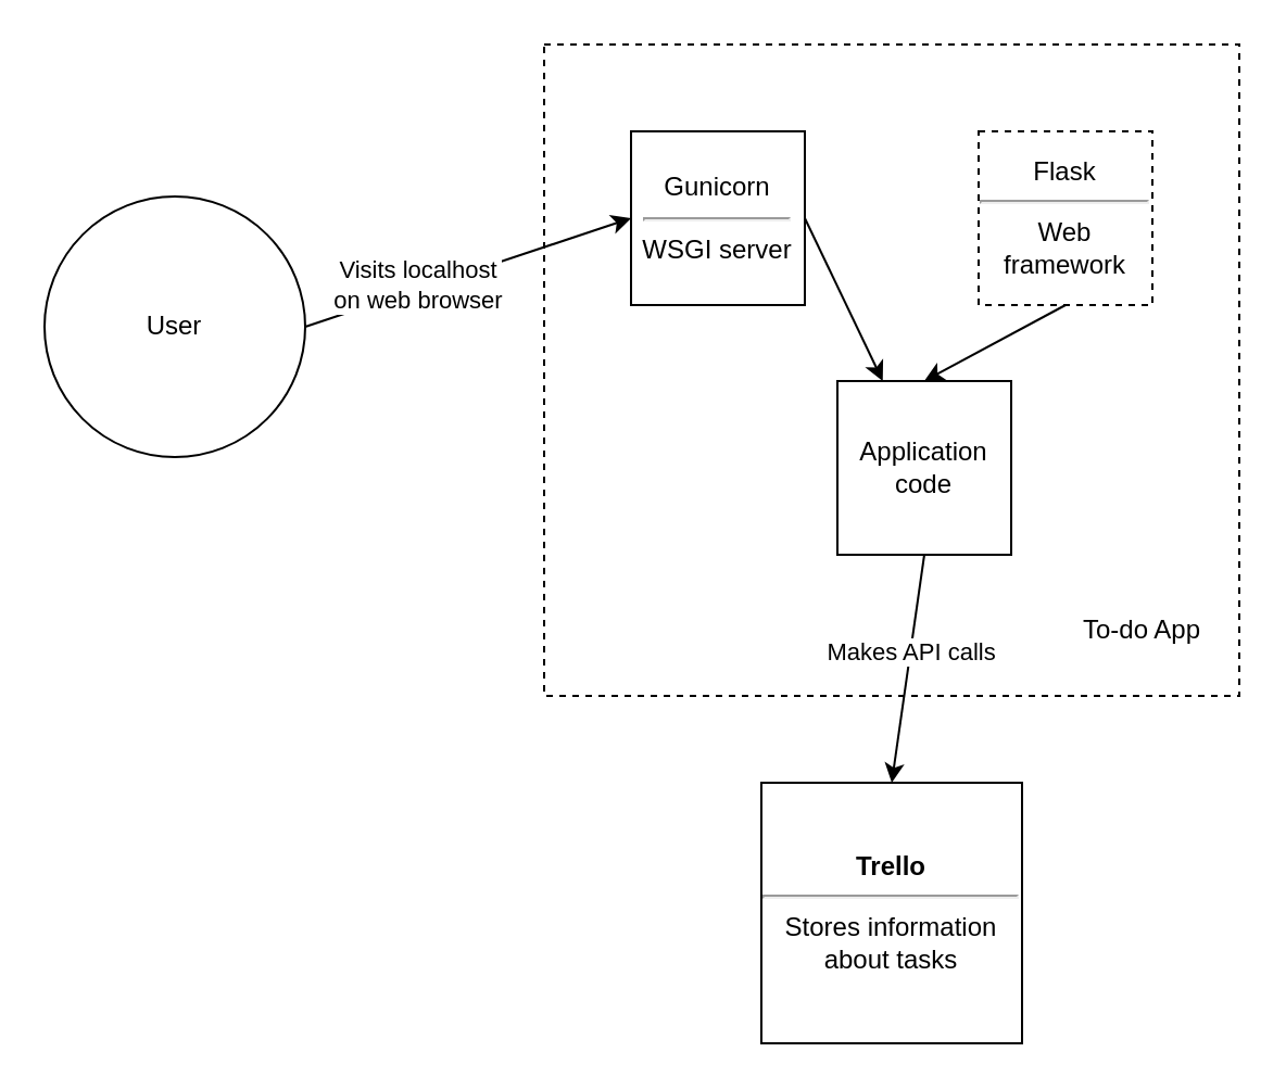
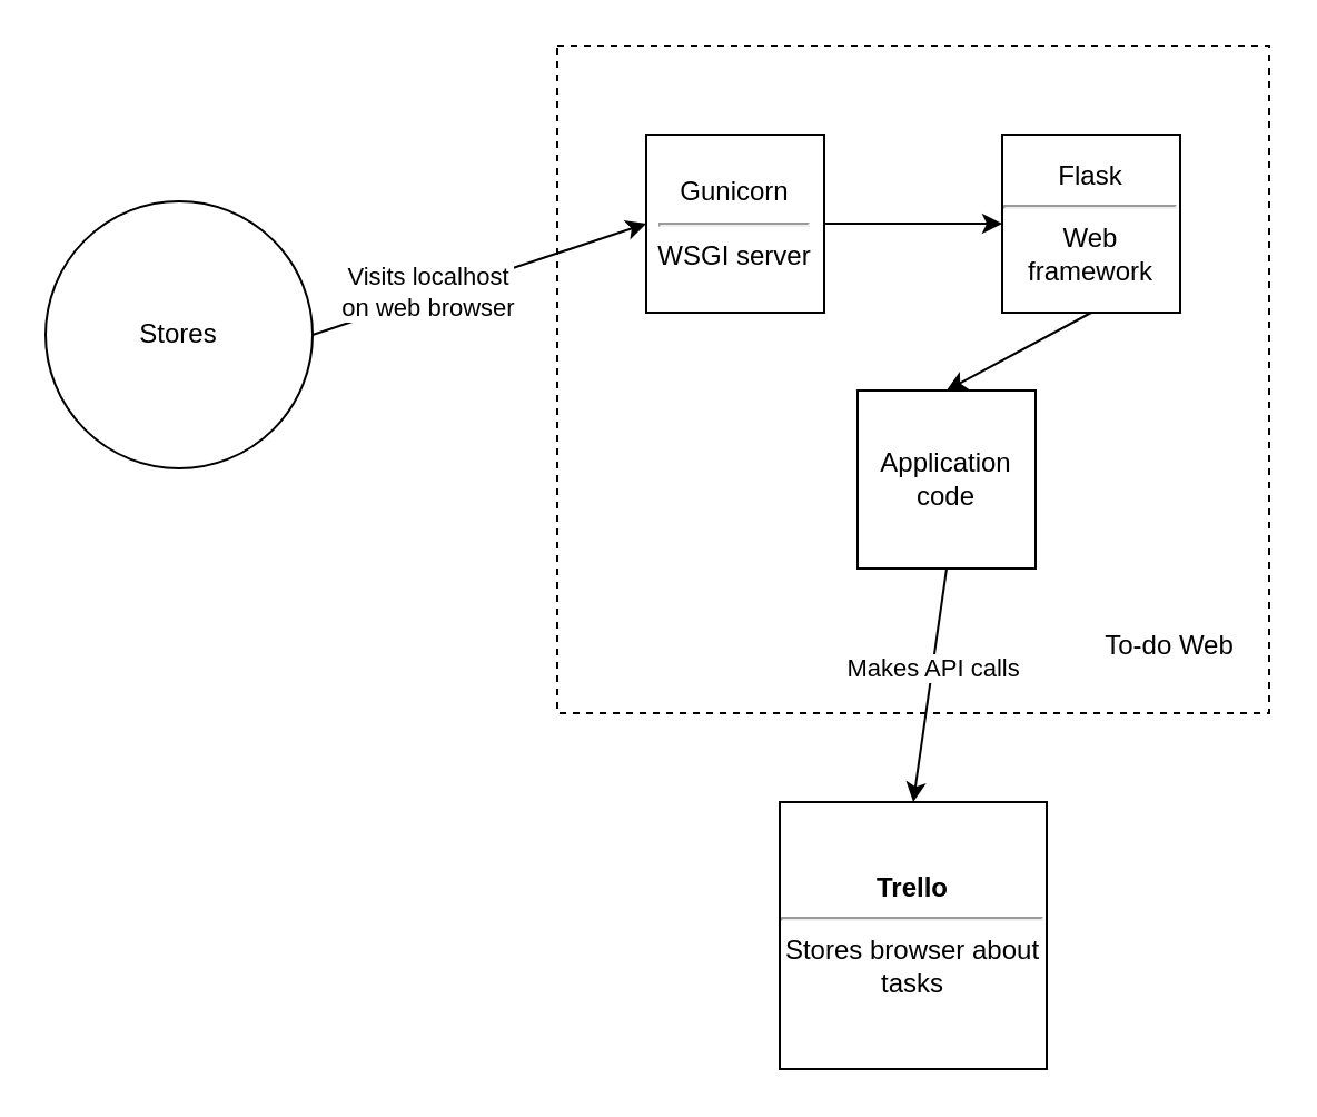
- <mxCell id="6" value="Flask&lt;br&gt;&lt;hr&gt;Web framework" style="whiteSpace=wrap;html=1;aspect=fixed;dashed=1;" parent="1" vertex="1"><mxGeometry x="450" y="60" width="80" height="80" as="geometry" /></mxCell>
+ <mxCell id="6" value="Flask&lt;br&gt;&lt;hr&gt;Web framework" style="whiteSpace=wrap;html=1;aspect=fixed;" parent="1" vertex="1"><mxGeometry x="450" y="60" width="80" height="80" as="geometry" /></mxCell>
- <mxCell id="13" value="" style="endArrow=classic;html=1;exitX=1;exitY=0.5;exitDx=0;exitDy=0;" parent="1" source="5" target="7" edge="1"><mxGeometry width="50" height="50" relative="1" as="geometry"><mxPoint x="390" y="100" as="sourcePoint" /><mxPoint x="430" y="190" as="targetPoint" /></mxGeometry></mxCell>
+ <mxCell id="13" value="" style="endArrow=classic;html=1;entryX=0;entryY=0.5;entryDx=0;entryDy=0;exitX=1;exitY=0.5;exitDx=0;exitDy=0;" parent="1" source="5" target="6" edge="1"><mxGeometry width="50" height="50" relative="1" as="geometry"><mxPoint x="390" y="100" as="sourcePoint" /><mxPoint x="430" y="190" as="targetPoint" /></mxGeometry></mxCell>
- <mxCell id="3" value="User" style="ellipse;whiteSpace=wrap;html=1;aspect=fixed;" parent="1" vertex="1"><mxGeometry x="20" y="90" width="120" height="120" as="geometry" /></mxCell>
+ <mxCell id="3" value="Stores" style="ellipse;whiteSpace=wrap;html=1;aspect=fixed;" parent="1" vertex="1"><mxGeometry x="20" y="90" width="120" height="120" as="geometry" /></mxCell>
- <mxCell id="8" value="To-do App" style="text;html=1;align=center;verticalAlign=middle;resizable=0;points=[];autosize=1;" parent="1" vertex="1"><mxGeometry x="490" y="280" width="70" height="20" as="geometry" /></mxCell>
+ <mxCell id="8" value="To-do Web" style="text;html=1;align=center;verticalAlign=middle;resizable=0;points=[];autosize=1;" parent="1" vertex="1"><mxGeometry x="490" y="280" width="70" height="20" as="geometry" /></mxCell>
- <mxCell id="4" value="&lt;b&gt;&lt;font style=&quot;font-size: 12px&quot;&gt;Trello&lt;br&gt;&lt;/font&gt;&lt;/b&gt;&lt;hr&gt;Stores information about tasks" style="whiteSpace=wrap;html=1;aspect=fixed;align=center;" parent="1" vertex="1"><mxGeometry x="350" y="360" width="120" height="120" as="geometry" /></mxCell>
+ <mxCell id="4" value="&lt;b&gt;&lt;font style=&quot;font-size: 12px&quot;&gt;Trello&lt;br&gt;&lt;/font&gt;&lt;/b&gt;&lt;hr&gt;Stores browser about tasks" style="whiteSpace=wrap;html=1;aspect=fixed;align=center;" parent="1" vertex="1"><mxGeometry x="350" y="360" width="120" height="120" as="geometry" /></mxCell>
